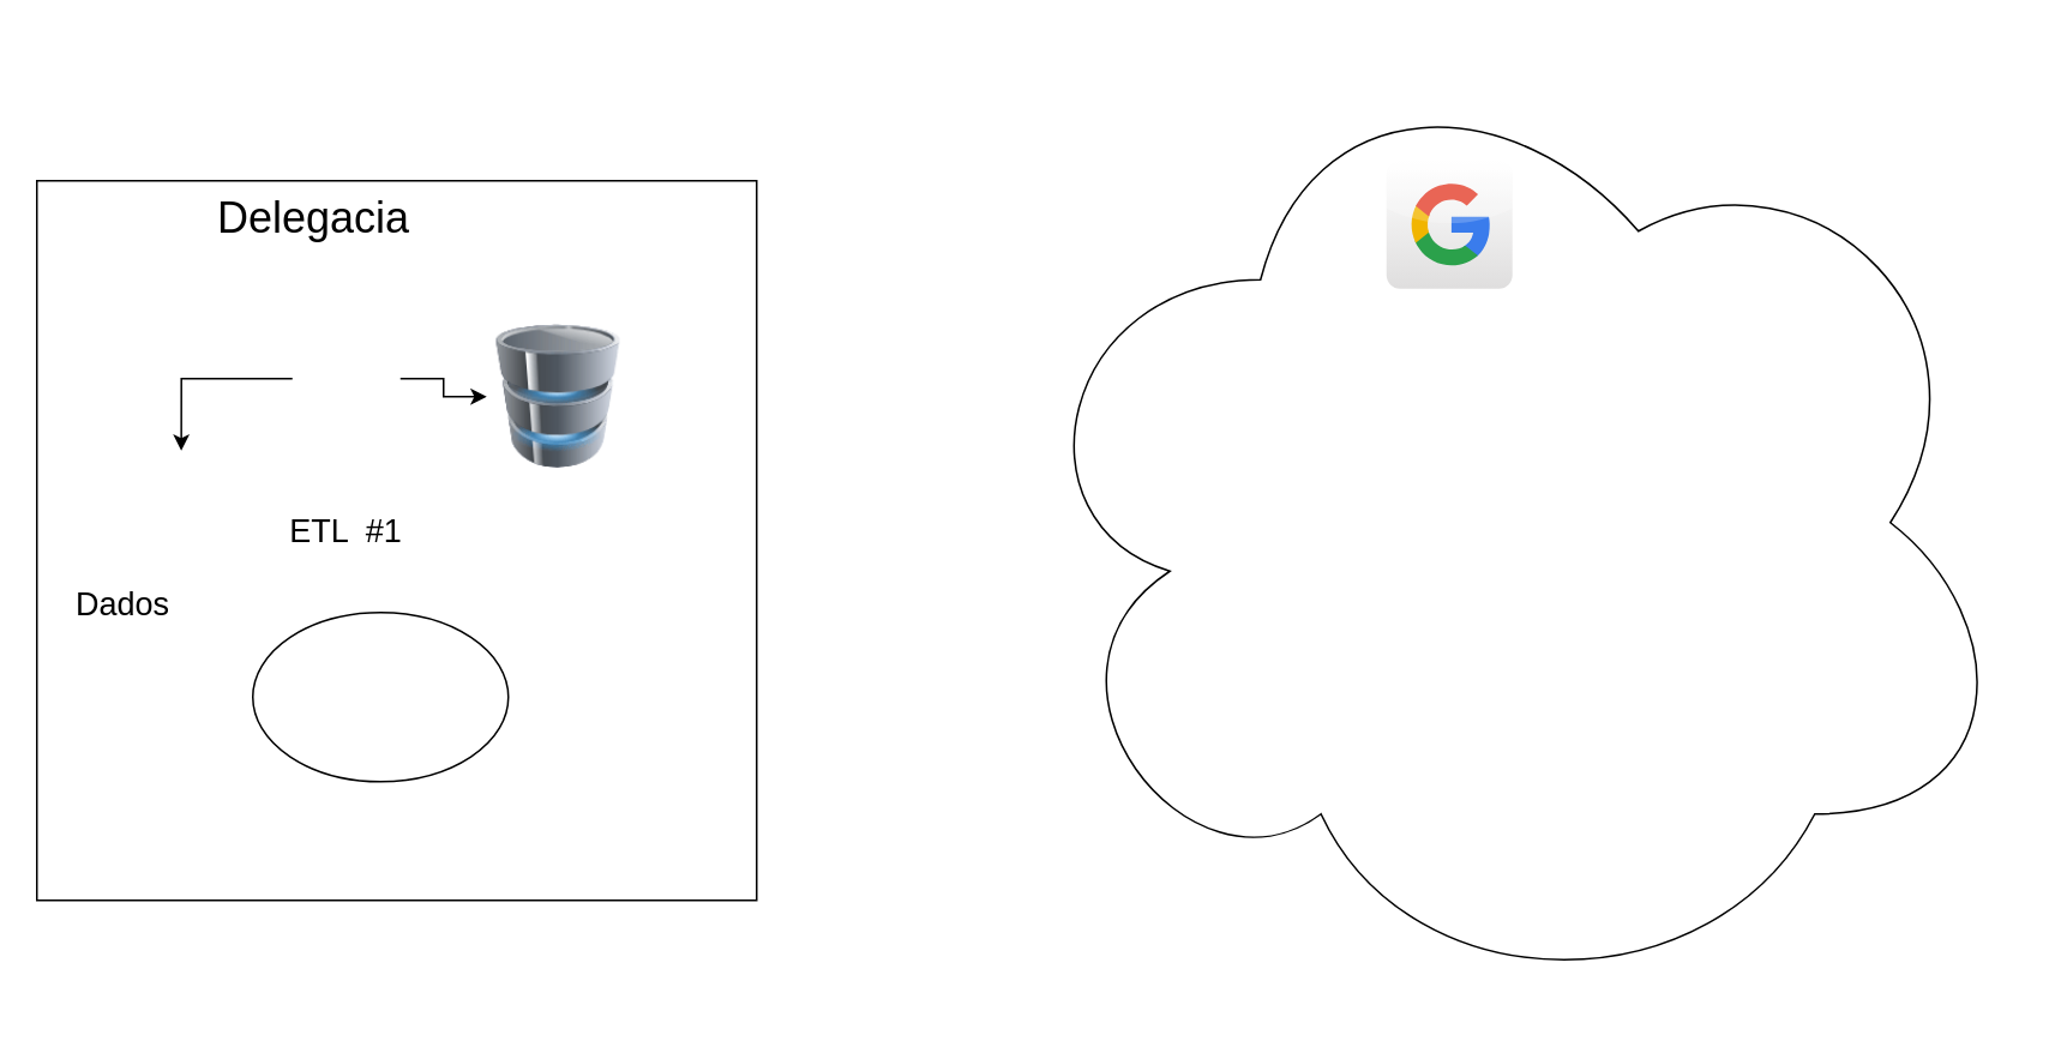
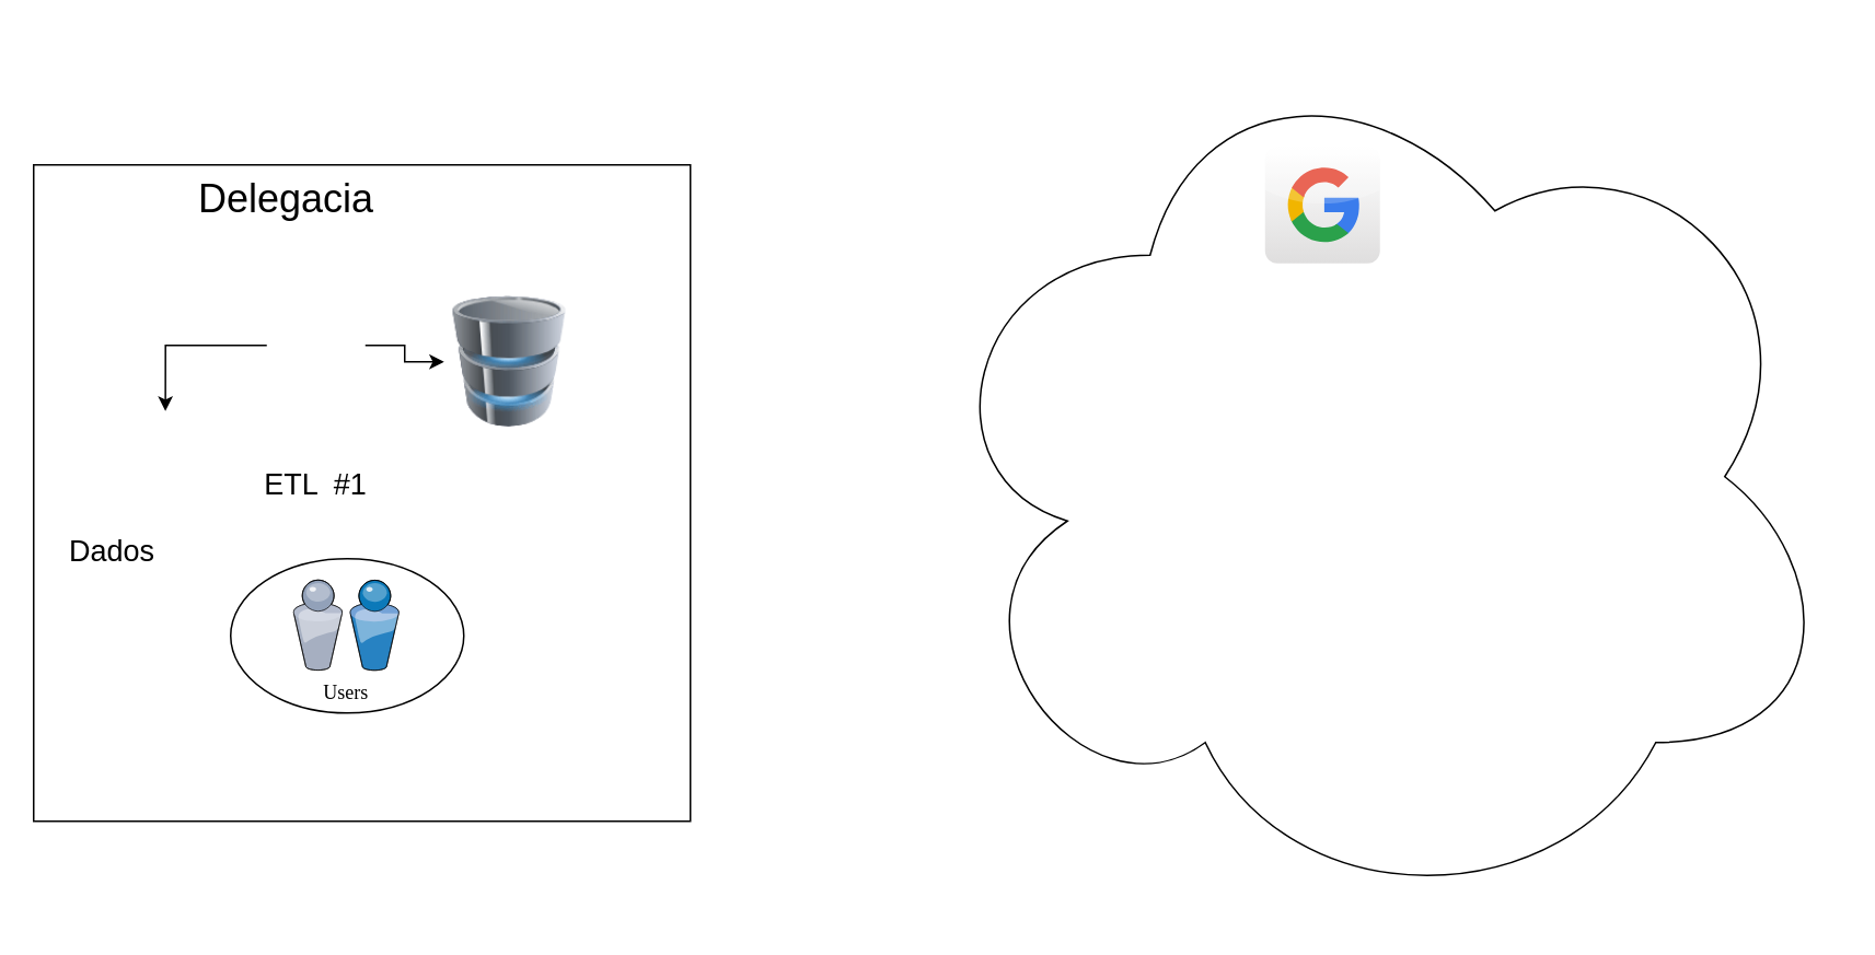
+ <mxCell id="13" value="Users" style="verticalLabelPosition=bottom;aspect=fixed;html=1;verticalAlign=top;strokeColor=none;shape=mxgraph.citrix.users;rounded=0;shadow=0;comic=0;fontFamily=Verdana;" parent="11" vertex="1"><mxGeometry x="38" y="13" width="64.5" height="55" as="geometry" /></mxCell>
